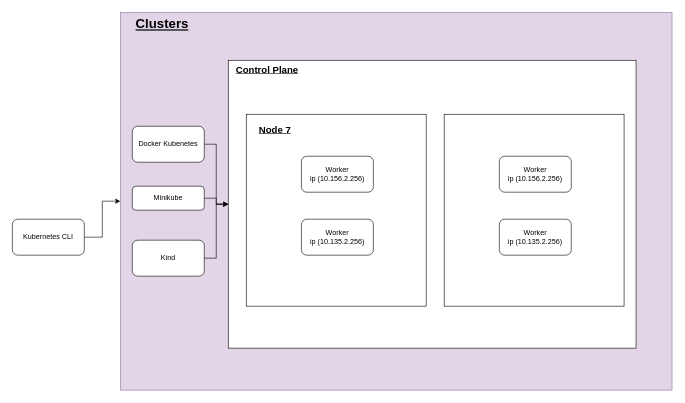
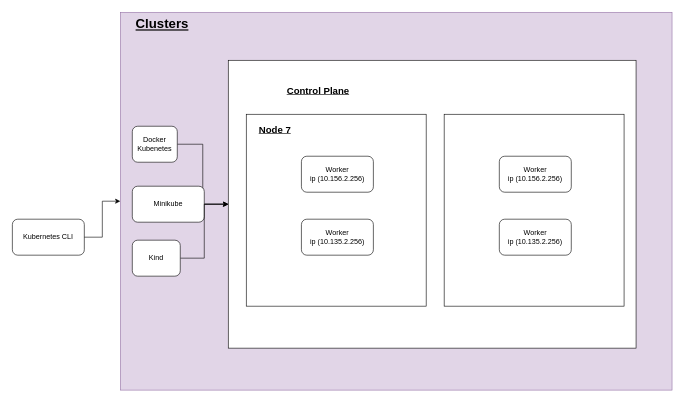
- <mxCell id="13" value="Control Pl&lt;span style=&quot;background-color: transparent; color: light-dark(rgb(0, 0, 0), rgb(255, 255, 255));&quot;&gt;ane&lt;/span&gt;" style="text;html=1;align=center;verticalAlign=middle;whiteSpace=wrap;rounded=0;fontStyle=5;fontSize=16;" vertex="1" parent="1"><mxGeometry x="380" y="100" width="130" height="30" as="geometry" /></mxCell>
+ <mxCell id="13" value="Control Pl&lt;span style=&quot;background-color: transparent; color: light-dark(rgb(0, 0, 0), rgb(255, 255, 255));&quot;&gt;ane&lt;/span&gt;" style="text;html=1;align=center;verticalAlign=middle;whiteSpace=wrap;rounded=0;fontStyle=5;fontSize=16;" vertex="1" parent="1"><mxGeometry x="465" y="135" width="130" height="30" as="geometry" /></mxCell>
- <mxCell id="5" value="Docker Kubenetes" style="rounded=1;whiteSpace=wrap;html=1;" vertex="1" parent="1"><mxGeometry x="220" y="210" width="120" height="60" as="geometry" /></mxCell>
+ <mxCell id="5" value="Docker Kubenetes" style="rounded=1;whiteSpace=wrap;html=1;" vertex="1" parent="1"><mxGeometry x="220" y="210" width="75" height="60" as="geometry" /></mxCell>
- <mxCell id="7" value="Minikube" style="rounded=1;whiteSpace=wrap;html=1;" vertex="1" parent="1"><mxGeometry x="220" y="310" width="120" height="40" as="geometry" /></mxCell>
+ <mxCell id="7" value="Minikube" style="rounded=1;whiteSpace=wrap;html=1;" vertex="1" parent="1"><mxGeometry x="220" y="310" width="120" height="60" as="geometry" /></mxCell>
- <mxCell id="9" value="Kind" style="rounded=1;whiteSpace=wrap;html=1;" vertex="1" parent="1"><mxGeometry x="220" y="400" width="120" height="60" as="geometry" /></mxCell>
+ <mxCell id="9" value="Kind" style="rounded=1;whiteSpace=wrap;html=1;" vertex="1" parent="1"><mxGeometry x="220" y="400" width="80" height="60" as="geometry" /></mxCell>
